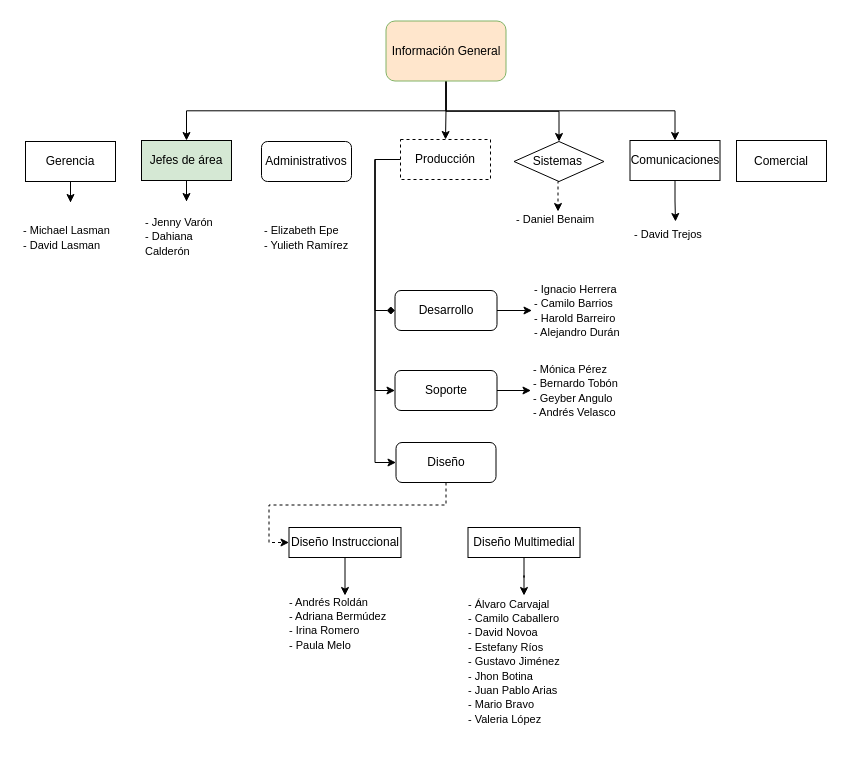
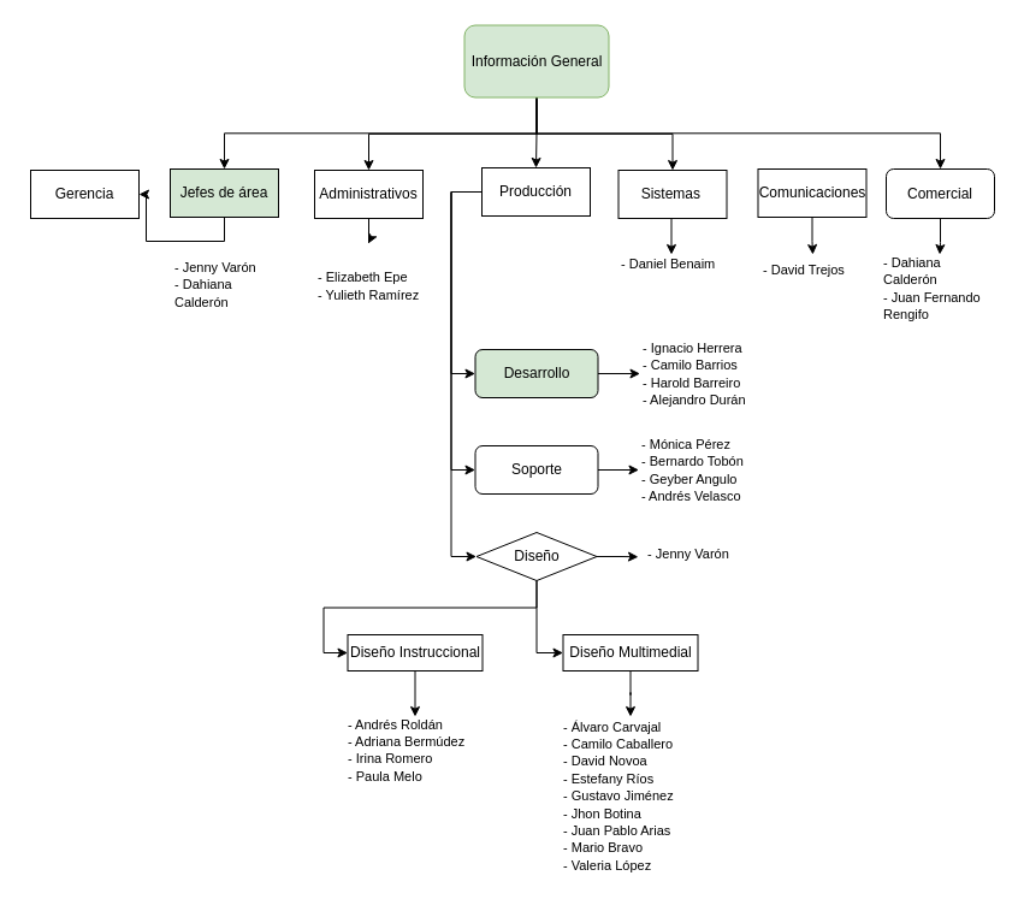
- <mxCell id="7" value="Información General" style="rounded=1;whiteSpace=wrap;html=1;fillColor=#ffe6cc;strokeColor=#82b366;" parent="1" vertex="1"><mxGeometry x="385.5" y="20.5" width="120" height="60" as="geometry" /></mxCell>
+ <mxCell id="7" value="Información General" style="rounded=1;whiteSpace=wrap;html=1;fillColor=#d5e8d4;strokeColor=#82b366;" parent="1" vertex="1"><mxGeometry x="385.5" y="20.5" width="120" height="60" as="geometry" /></mxCell>
+ <mxCell id="6" style="edgeStyle=orthogonalEdgeStyle;rounded=0;orthogonalLoop=1;jettySize=auto;html=1;exitX=0.5;exitY=1;exitDx=0;exitDy=0;" parent="1" source="7" target="15" edge="1"><mxGeometry relative="1" as="geometry" /></mxCell>
- <mxCell id="2" style="edgeStyle=orthogonalEdgeStyle;rounded=0;orthogonalLoop=1;jettySize=auto;html=1;exitX=0.5;exitY=1;exitDx=0;exitDy=0;" parent="1" source="7" target="19" edge="1"><mxGeometry relative="1" as="geometry" /></mxCell>
+ <mxCell id="2" style="edgeStyle=orthogonalEdgeStyle;rounded=0;orthogonalLoop=1;jettySize=auto;html=1;exitX=0.5;exitY=1;exitDx=0;exitDy=0;" parent="1" source="7" target="13" edge="1"><mxGeometry relative="1" as="geometry" /></mxCell>
- <mxCell id="23" value="Producción" style="rounded=0;whiteSpace=wrap;html=1;dashed=1;" parent="1" vertex="1"><mxGeometry x="400" y="139" width="90" height="40" as="geometry" /></mxCell>
+ <mxCell id="23" value="Producción" style="rounded=0;whiteSpace=wrap;html=1;" parent="1" vertex="1"><mxGeometry x="400" y="139" width="90" height="40" as="geometry" /></mxCell>
- <mxCell id="15" value="Comercial" style="rounded=0;whiteSpace=wrap;html=1;" parent="1" vertex="1"><mxGeometry x="736" y="140" width="90" height="41" as="geometry" /></mxCell>
+ <mxCell id="15" value="Comercial" style="whiteSpace=wrap;html=1;rounded=1;" parent="1" vertex="1"><mxGeometry x="736" y="140" width="90" height="41" as="geometry" /></mxCell>
- <mxCell id="13" value="Administrativos" style="whiteSpace=wrap;html=1;rounded=1;" parent="1" vertex="1"><mxGeometry x="261" y="141" width="90" height="40" as="geometry" /></mxCell>
+ <mxCell id="13" value="Administrativos" style="rounded=0;whiteSpace=wrap;html=1;" parent="1" vertex="1"><mxGeometry x="261" y="141" width="90" height="40" as="geometry" /></mxCell>
- <mxCell id="17" value="Sistemas&amp;nbsp;" style="rhombus;whiteSpace=wrap;html=1;fontStyle=0;" parent="1" vertex="1"><mxGeometry x="513.5" y="141" width="90" height="40" as="geometry" /></mxCell>
+ <mxCell id="17" value="Sistemas&amp;nbsp;" style="rounded=0;whiteSpace=wrap;html=1;fontStyle=0" parent="1" vertex="1"><mxGeometry x="513.5" y="141" width="90" height="40" as="geometry" /></mxCell>
- <mxCell id="16" style="edgeStyle=orthogonalEdgeStyle;rounded=0;orthogonalLoop=1;jettySize=auto;html=1;exitX=0.5;exitY=1;exitDx=0;exitDy=0;entryX=0.5;entryY=0;entryDx=0;entryDy=0;dashed=1;" edge="1" parent="1" source="17" target="39"><mxGeometry relative="1" as="geometry" /></mxCell>
+ <mxCell id="16" style="edgeStyle=orthogonalEdgeStyle;rounded=0;orthogonalLoop=1;jettySize=auto;html=1;exitX=0.5;exitY=1;exitDx=0;exitDy=0;entryX=0.5;entryY=0;entryDx=0;entryDy=0;" edge="1" parent="1" source="17" target="39"><mxGeometry relative="1" as="geometry" /></mxCell>
+ <mxCell id="14" style="edgeStyle=orthogonalEdgeStyle;rounded=0;orthogonalLoop=1;jettySize=auto;html=1;entryX=0.5;entryY=0;entryDx=0;entryDy=0;" edge="1" parent="1" source="15" target="41"><mxGeometry relative="1" as="geometry" /></mxCell>
+ <mxCell id="12" style="edgeStyle=orthogonalEdgeStyle;rounded=0;orthogonalLoop=1;jettySize=auto;html=1;exitX=0.5;exitY=1;exitDx=0;exitDy=0;" edge="1" parent="1" source="13" target="38"><mxGeometry relative="1" as="geometry" /></mxCell>
- <mxCell id="8" style="edgeStyle=orthogonalEdgeStyle;rounded=0;orthogonalLoop=1;jettySize=auto;html=1;exitX=0.5;exitY=1;exitDx=0;exitDy=0;" parent="1" source="9" target="36" edge="1"><mxGeometry relative="1" as="geometry" /></mxCell>
- <mxCell id="10" style="edgeStyle=orthogonalEdgeStyle;rounded=0;orthogonalLoop=1;jettySize=auto;html=1;exitX=0.5;exitY=1;exitDx=0;exitDy=0;" edge="1" parent="1" source="11" target="37"><mxGeometry relative="1" as="geometry" /></mxCell>
+ <mxCell id="10" style="edgeStyle=orthogonalEdgeStyle;rounded=0;orthogonalLoop=1;jettySize=auto;html=1;exitX=0.5;exitY=1;exitDx=0;exitDy=0;" edge="1" parent="1" source="11" target="9"><mxGeometry relative="1" as="geometry" /></mxCell>
- <mxCell id="40" value="&lt;font style=&quot;font-size: 11px&quot;&gt;- David Trejos&lt;br&gt;&lt;/font&gt;" style="text;html=1;align=left;verticalAlign=middle;whiteSpace=wrap;rounded=0;dashed=1;strokeWidth=2;" parent="1" vertex="1"><mxGeometry x="631.5" y="221" width="87" height="25" as="geometry" /></mxCell>
+ <mxCell id="40" value="&lt;font style=&quot;font-size: 11px&quot;&gt;- David Trejos&lt;br&gt;&lt;/font&gt;" style="text;html=1;align=left;verticalAlign=middle;whiteSpace=wrap;rounded=0;dashed=1;strokeWidth=2;" parent="1" vertex="1"><mxGeometry x="631.5" y="211" width="87" height="25" as="geometry" /></mxCell>
- <mxCell id="36" value="&lt;font style=&quot;font-size: 11px&quot;&gt;&lt;span&gt;- Michael Lasman&lt;/span&gt;&lt;br&gt;&lt;span&gt;- David Lasman&lt;/span&gt;&lt;/font&gt;" style="text;html=1;align=left;verticalAlign=middle;whiteSpace=wrap;rounded=0;dashed=1;strokeWidth=2;" parent="1" vertex="1"><mxGeometry x="20.5" y="202" width="99" height="70" as="geometry" /></mxCell>
+ <mxCell id="41" value="&lt;font style=&quot;font-size: 11px&quot;&gt;- Dahiana Calderón&lt;br&gt;- Juan Fernando Rengifo&lt;br&gt;&lt;/font&gt;" style="text;html=1;align=left;verticalAlign=middle;whiteSpace=wrap;rounded=0;dashed=1;strokeWidth=2;" parent="1" vertex="1"><mxGeometry x="732" y="211" width="97" height="56" as="geometry" /></mxCell>
- <mxCell id="20" style="edgeStyle=orthogonalEdgeStyle;rounded=0;orthogonalLoop=1;jettySize=auto;html=1;exitX=0;exitY=0.5;exitDx=0;exitDy=0;entryX=0;entryY=0.5;entryDx=0;entryDy=0;endArrow=diamond;" parent="1" source="23" target="25" edge="1"><mxGeometry relative="1" as="geometry"><Array as="points"><mxPoint x="374.5" y="159" /><mxPoint x="374.5" y="310" /></Array></mxGeometry></mxCell>
+ <mxCell id="20" style="edgeStyle=orthogonalEdgeStyle;rounded=0;orthogonalLoop=1;jettySize=auto;html=1;exitX=0;exitY=0.5;exitDx=0;exitDy=0;entryX=0;entryY=0.5;entryDx=0;entryDy=0;" parent="1" source="23" target="25" edge="1"><mxGeometry relative="1" as="geometry"><Array as="points"><mxPoint x="374.5" y="159" /><mxPoint x="374.5" y="310" /></Array></mxGeometry></mxCell>
- <mxCell id="25" value="Desarrollo" style="rounded=1;whiteSpace=wrap;html=1;" parent="1" vertex="1"><mxGeometry x="394.5" y="290" width="102" height="40" as="geometry" /></mxCell>
+ <mxCell id="25" value="Desarrollo" style="rounded=1;whiteSpace=wrap;html=1;fillColor=#d5e8d4;" parent="1" vertex="1"><mxGeometry x="394.5" y="290" width="102" height="40" as="geometry" /></mxCell>
- <mxCell id="31" value="Diseño" style="rounded=1;whiteSpace=wrap;html=1;" parent="1" vertex="1"><mxGeometry x="395.5" y="442" width="100" height="40" as="geometry" /></mxCell>
+ <mxCell id="31" value="Diseño" style="rhombus;whiteSpace=wrap;html=1;" parent="1" vertex="1"><mxGeometry x="395.5" y="442" width="100" height="40" as="geometry" /></mxCell>
+ <mxCell id="30" style="edgeStyle=orthogonalEdgeStyle;rounded=0;orthogonalLoop=1;jettySize=auto;html=1;entryX=0;entryY=0.25;entryDx=0;entryDy=0;" edge="1" parent="1" source="31" target="45"><mxGeometry relative="1" as="geometry" /></mxCell>
+ <mxCell id="45" value="&lt;font style=&quot;font-size: 11px&quot;&gt;&amp;nbsp; - Jenny Varón&lt;br&gt;&lt;br&gt;&lt;/font&gt;" style="text;html=1;align=left;verticalAlign=middle;whiteSpace=wrap;rounded=0;dashed=1;strokeWidth=2;" parent="1" vertex="1"><mxGeometry x="530" y="458" width="99" height="17" as="geometry" /></mxCell>
- <mxCell id="29" style="edgeStyle=orthogonalEdgeStyle;rounded=0;orthogonalLoop=1;jettySize=auto;html=1;exitX=0.5;exitY=1;exitDx=0;exitDy=0;entryX=0;entryY=0.5;entryDx=0;entryDy=0;dashed=1;" parent="1" source="31" target="35" edge="1"><mxGeometry relative="1" as="geometry" /></mxCell>
+ <mxCell id="29" style="edgeStyle=orthogonalEdgeStyle;rounded=0;orthogonalLoop=1;jettySize=auto;html=1;exitX=0.5;exitY=1;exitDx=0;exitDy=0;entryX=0;entryY=0.5;entryDx=0;entryDy=0;" parent="1" source="31" target="35" edge="1"><mxGeometry relative="1" as="geometry" /></mxCell>
+ <mxCell id="28" style="edgeStyle=orthogonalEdgeStyle;rounded=0;orthogonalLoop=1;jettySize=auto;html=1;exitX=0.5;exitY=1;exitDx=0;exitDy=0;entryX=0;entryY=0.5;entryDx=0;entryDy=0;" parent="1" source="31" target="33" edge="1"><mxGeometry relative="1" as="geometry" /></mxCell>
